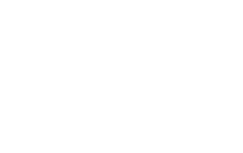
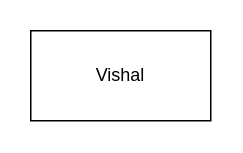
+ <mxCell id="2" value="Vishal" style="rounded=0;whiteSpace=wrap;html=1;" parent="1" vertex="1"><mxGeometry x="20" y="20" width="120" height="60" as="geometry" /></mxCell>
